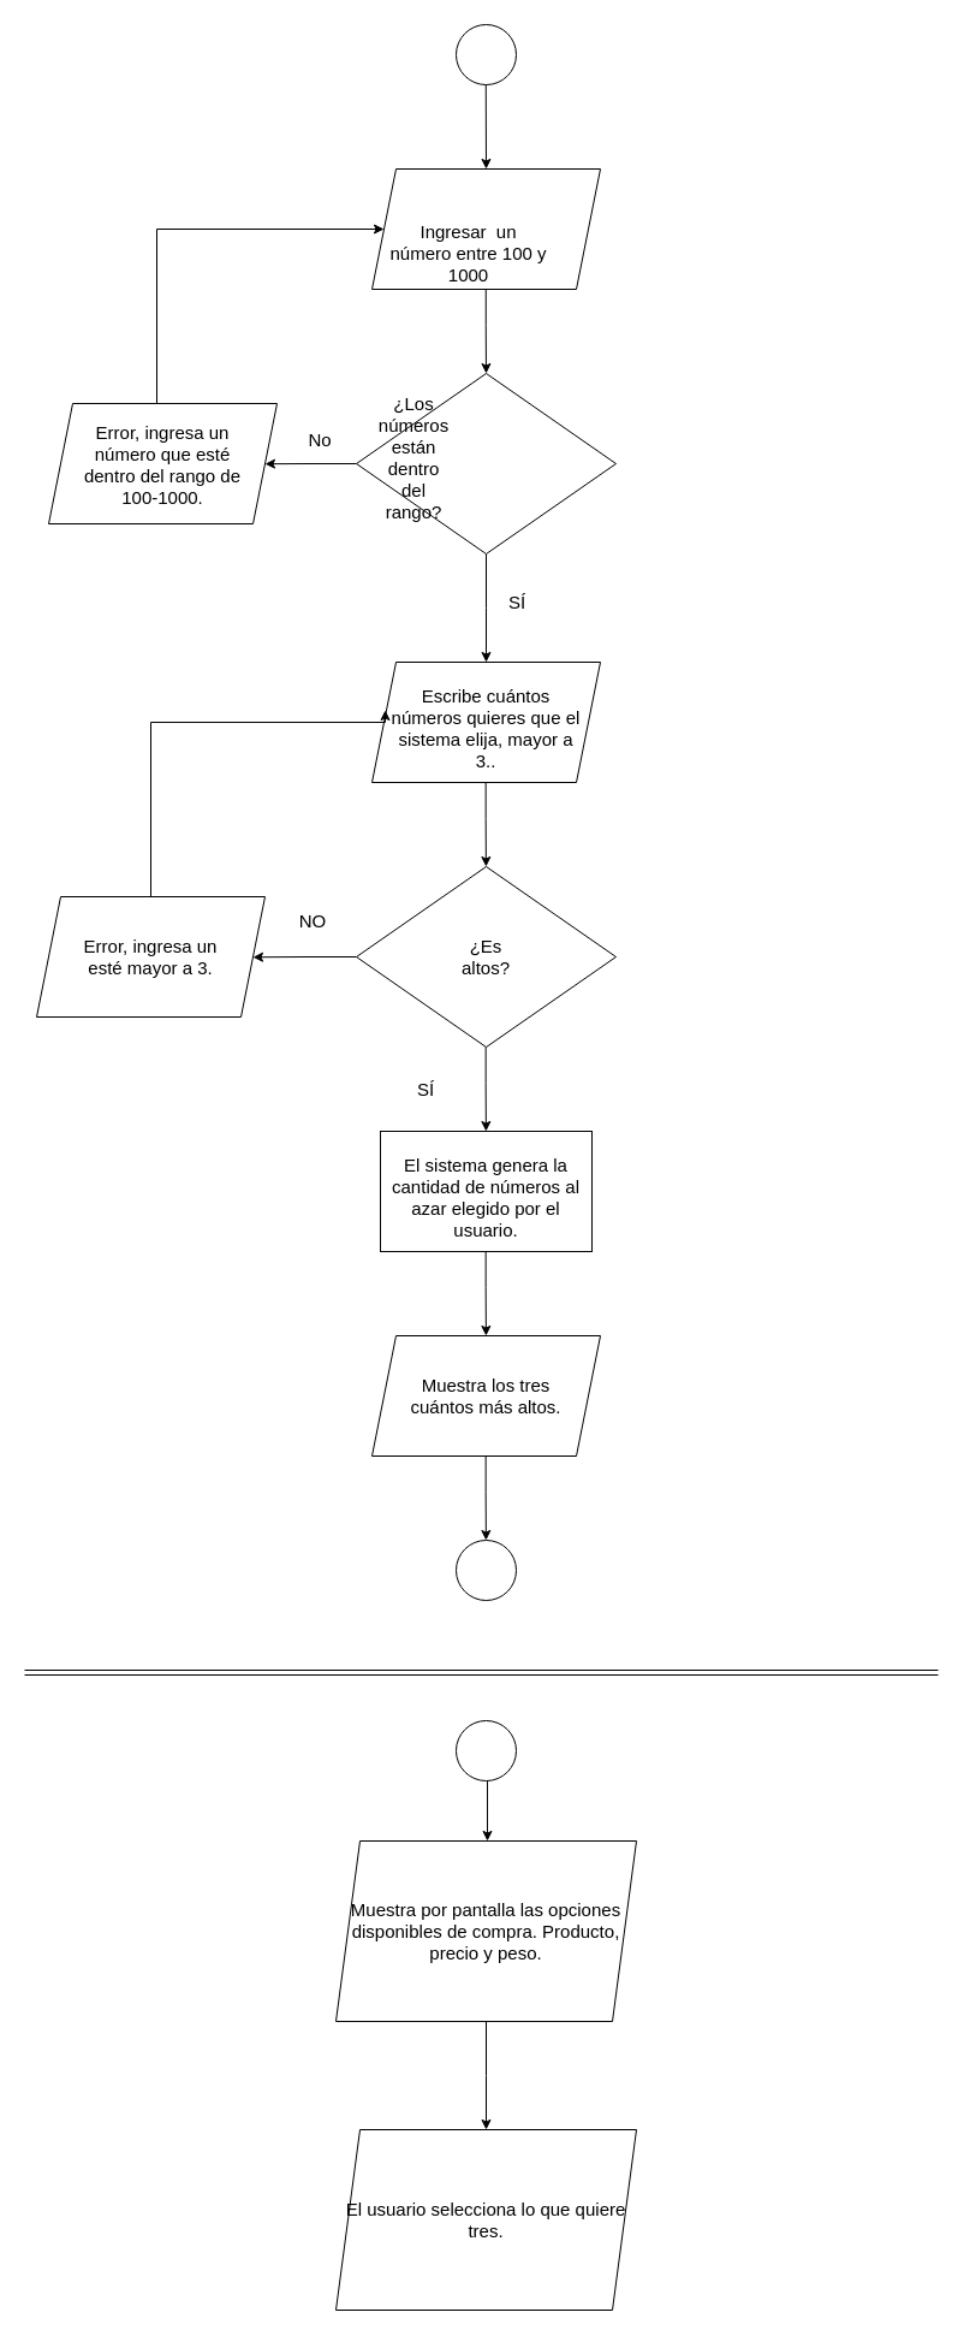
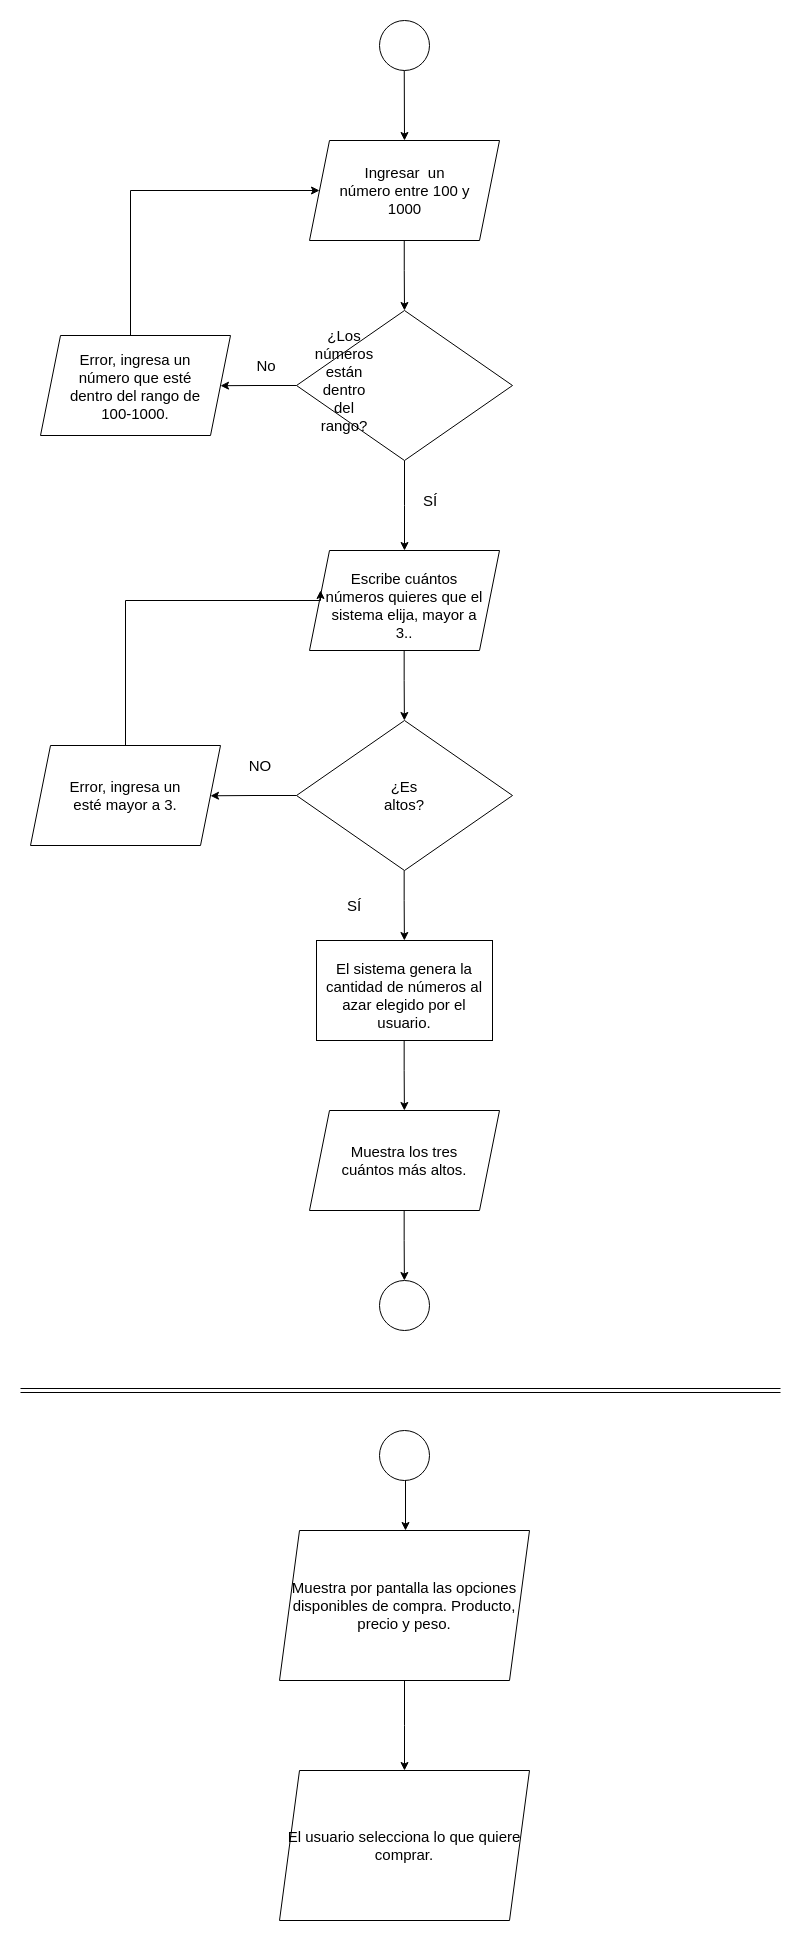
- <mxCell id="4" value="Ingresar&amp;nbsp; un número entre 100 y 1000" style="text;html=1;strokeColor=none;fillColor=none;align=center;verticalAlign=middle;whiteSpace=wrap;rounded=0;fontSize=15;" vertex="1" parent="1"><mxGeometry x="321.75" y="190" width="134.5" height="40" as="geometry" /></mxCell>
+ <mxCell id="4" value="Ingresar&amp;nbsp; un número entre 100 y 1000" style="text;html=1;strokeColor=none;fillColor=none;align=center;verticalAlign=middle;whiteSpace=wrap;rounded=0;fontSize=15;" vertex="1" parent="1"><mxGeometry x="336.75" y="170" width="134.5" height="40" as="geometry" /></mxCell>
- <mxCell id="40" value="El usuario selecciona lo que quiere tres." style="shape=parallelogram;perimeter=parallelogramPerimeter;whiteSpace=wrap;html=1;fixedSize=1;fontSize=15;" vertex="1" parent="1"><mxGeometry x="279" y="1770" width="250" height="150" as="geometry" /></mxCell>
+ <mxCell id="40" value="El usuario selecciona lo que quiere comprar." style="shape=parallelogram;perimeter=parallelogramPerimeter;whiteSpace=wrap;html=1;fixedSize=1;fontSize=15;" vertex="1" parent="1"><mxGeometry x="279" y="1770" width="250" height="150" as="geometry" /></mxCell>
